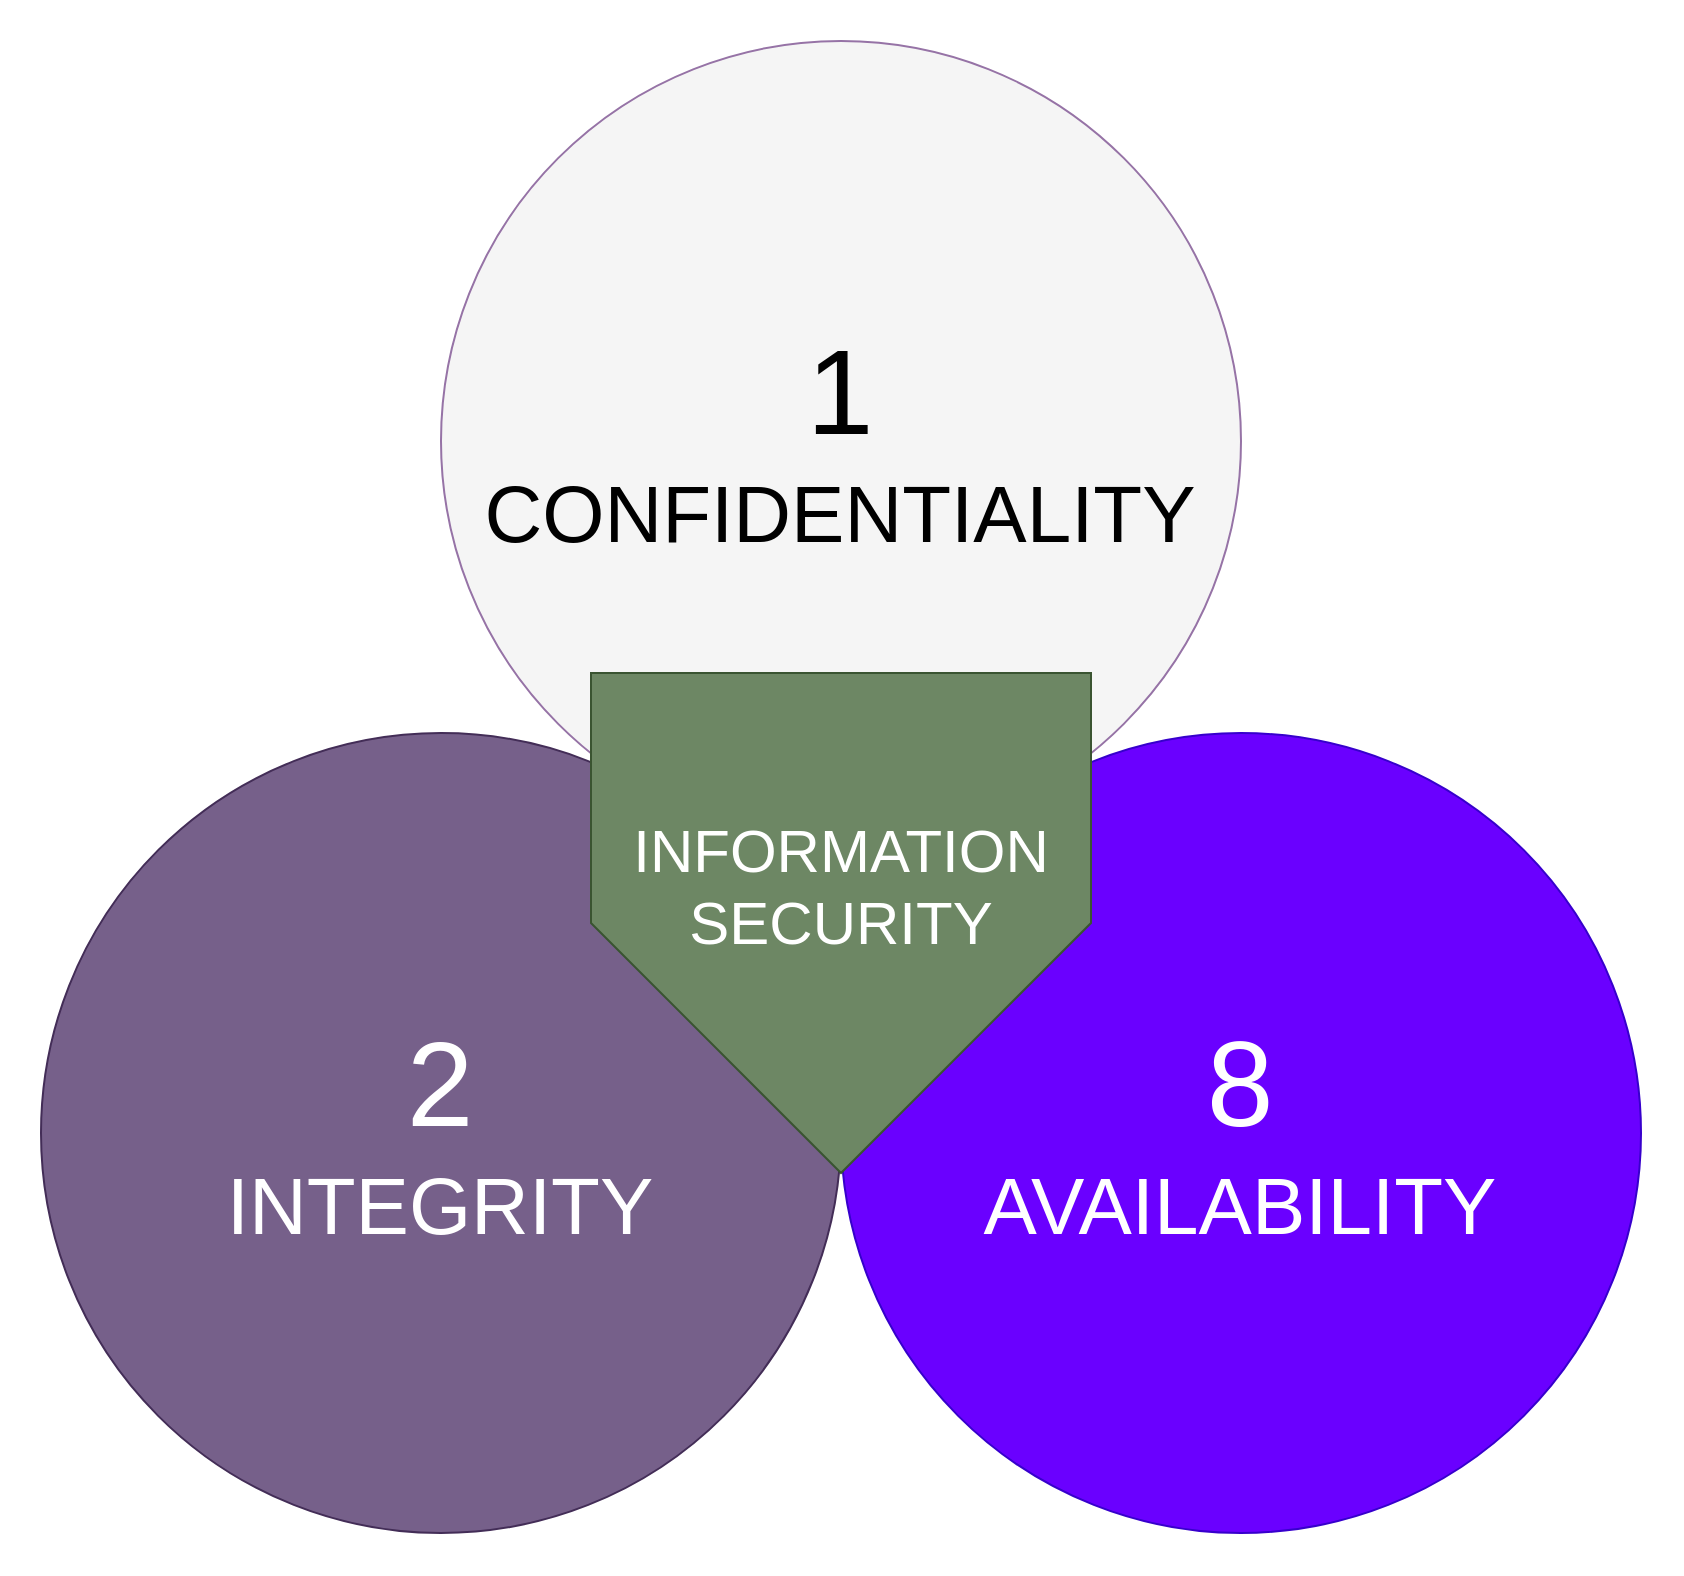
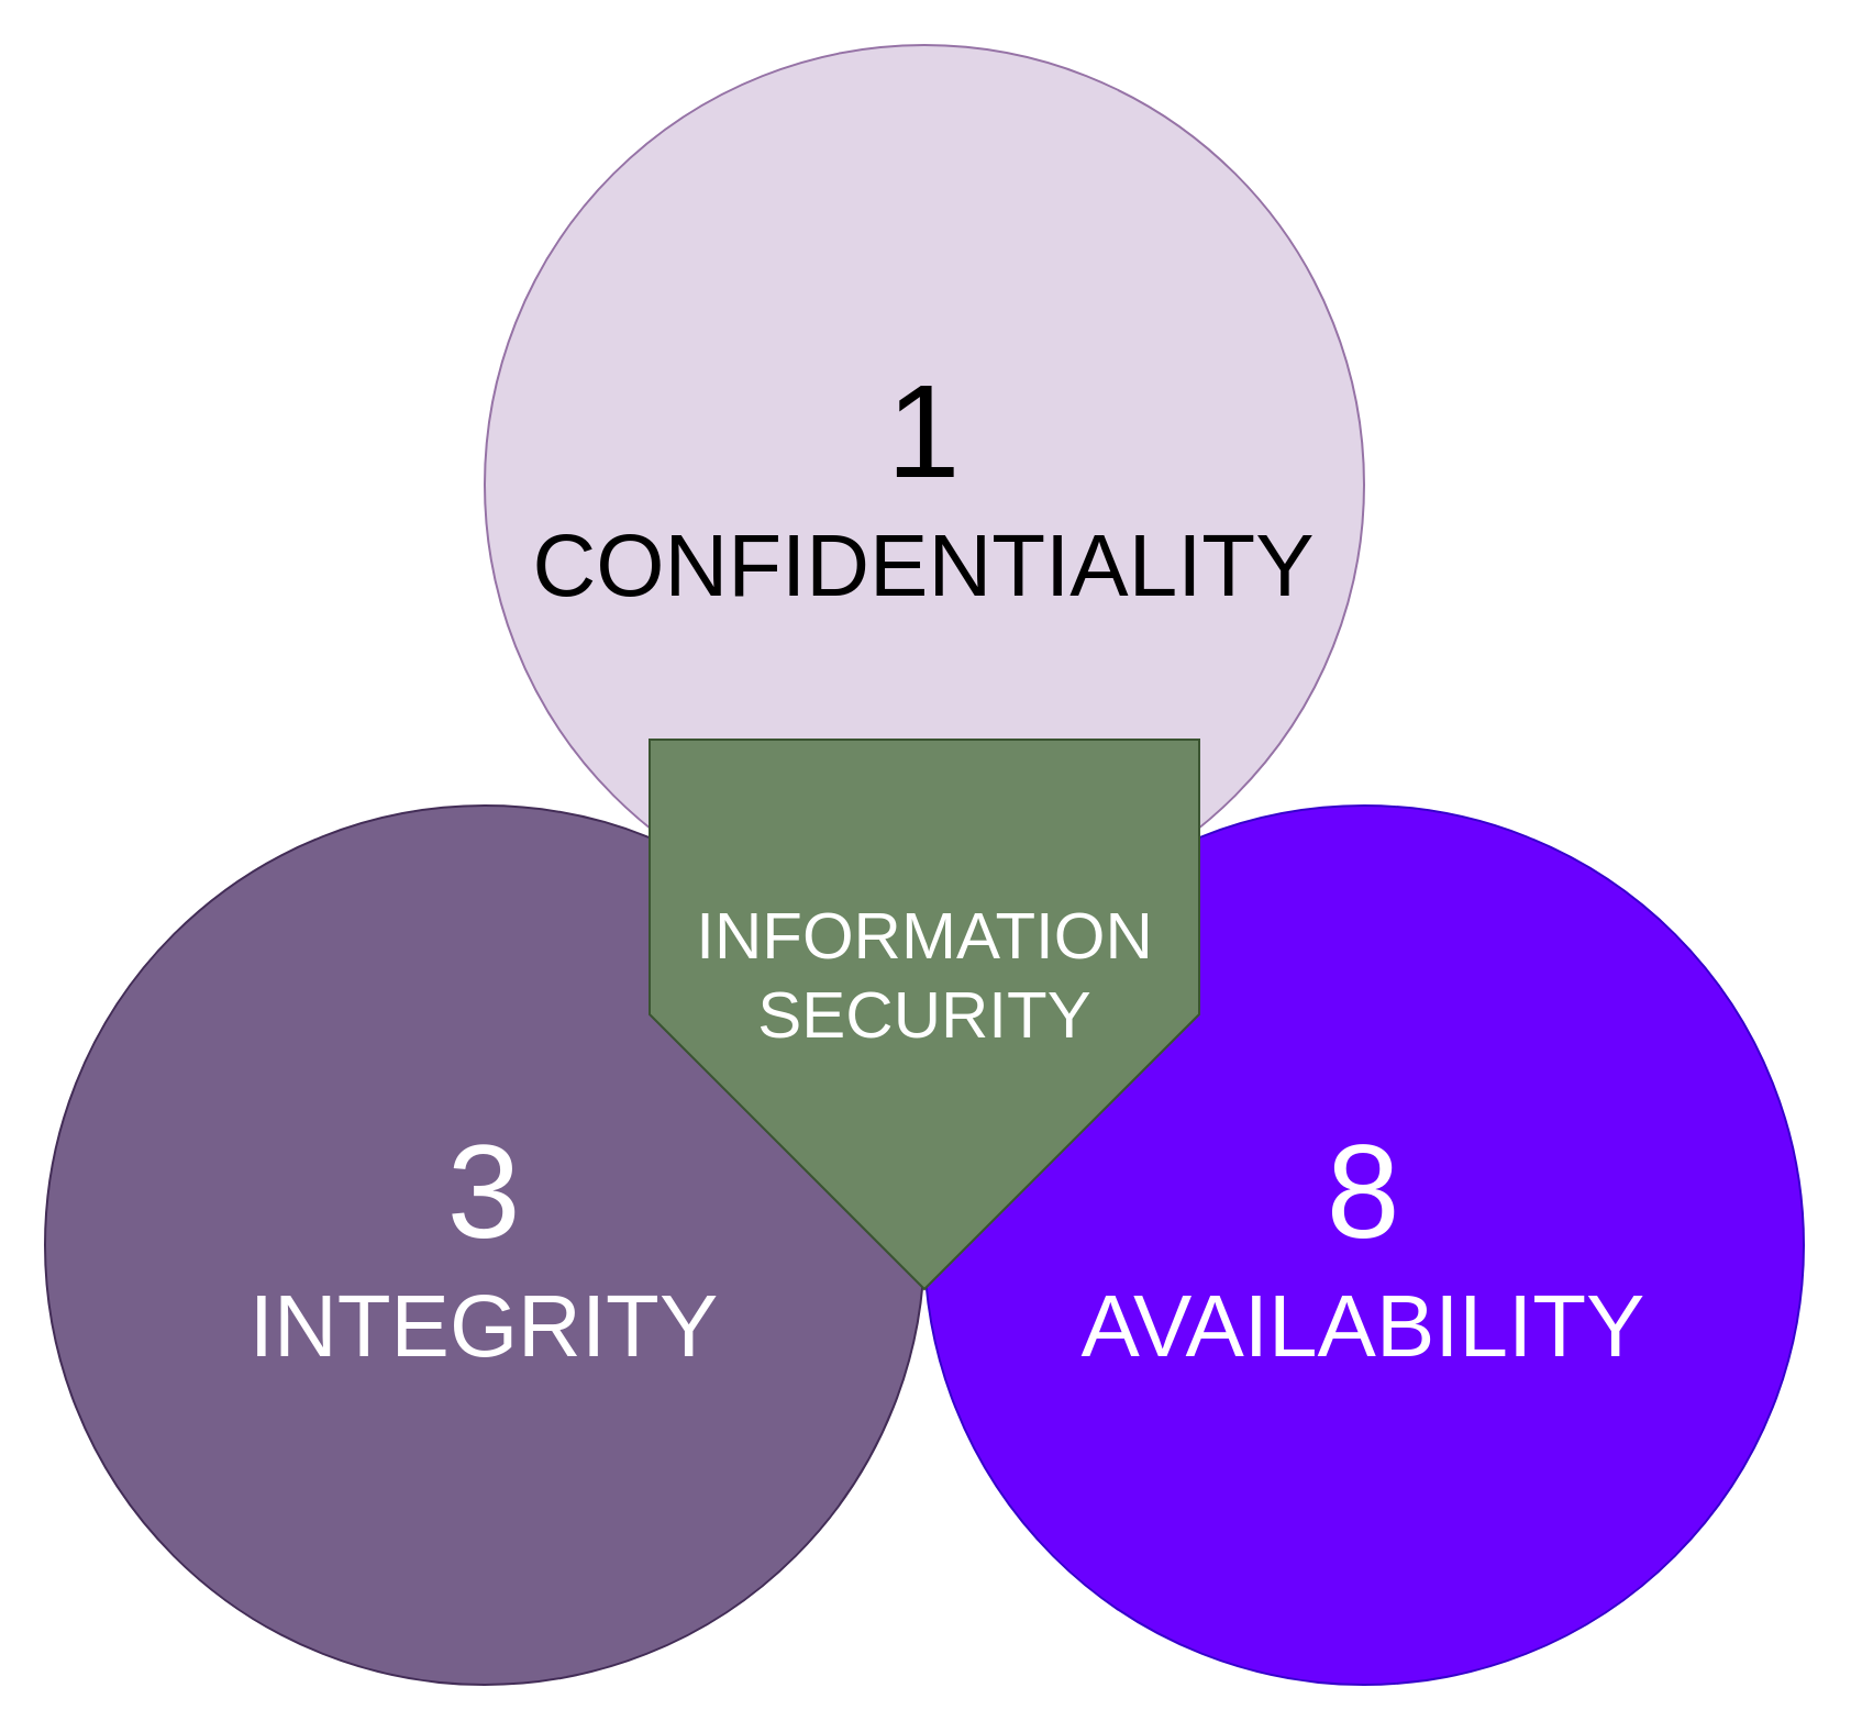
- <mxCell id="2" value="&lt;font style=&quot;font-size: 60px&quot;&gt;1&lt;/font&gt;&lt;br&gt;&lt;font style=&quot;font-size: 40px&quot;&gt;CONFIDENTIALITY&lt;/font&gt;" style="ellipse;whiteSpace=wrap;html=1;aspect=fixed;fillColor=#f5f5f5;strokeColor=#9673a6;fontSize=30;" vertex="1" parent="1"><mxGeometry x="220" y="20" width="400" height="400" as="geometry" /></mxCell>
+ <mxCell id="2" value="&lt;font style=&quot;font-size: 60px&quot;&gt;1&lt;/font&gt;&lt;br&gt;&lt;font style=&quot;font-size: 40px&quot;&gt;CONFIDENTIALITY&lt;/font&gt;" style="ellipse;whiteSpace=wrap;html=1;aspect=fixed;fillColor=#e1d5e7;strokeColor=#9673a6;fontSize=30;" vertex="1" parent="1"><mxGeometry x="220" y="20" width="400" height="400" as="geometry" /></mxCell>
- <mxCell id="3" value="&lt;font style=&quot;font-size: 60px&quot;&gt;2&lt;/font&gt;&lt;br&gt;&lt;font style=&quot;font-size: 40px&quot;&gt;INTEGRITY&lt;/font&gt;" style="ellipse;whiteSpace=wrap;html=1;aspect=fixed;fillColor=#76608a;strokeColor=#432D57;fontSize=30;fontColor=#ffffff;" vertex="1" parent="1"><mxGeometry x="20" y="366" width="400" height="400" as="geometry" /></mxCell>
+ <mxCell id="3" value="&lt;font style=&quot;font-size: 60px&quot;&gt;3&lt;/font&gt;&lt;br&gt;&lt;font style=&quot;font-size: 40px&quot;&gt;INTEGRITY&lt;/font&gt;" style="ellipse;whiteSpace=wrap;html=1;aspect=fixed;fillColor=#76608a;strokeColor=#432D57;fontSize=30;fontColor=#ffffff;" vertex="1" parent="1"><mxGeometry x="20" y="366" width="400" height="400" as="geometry" /></mxCell>
